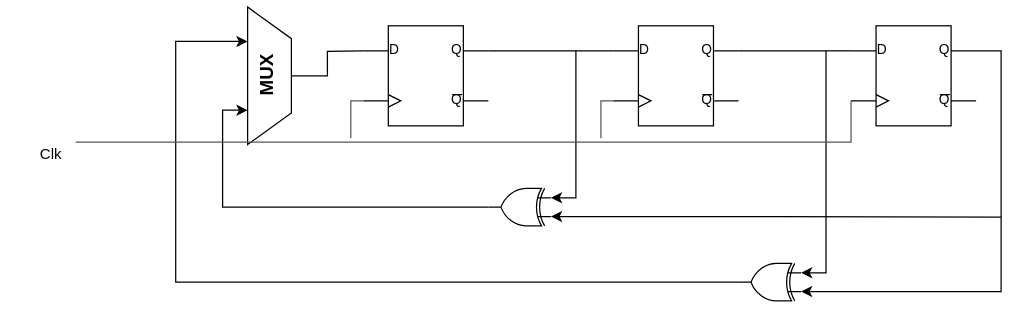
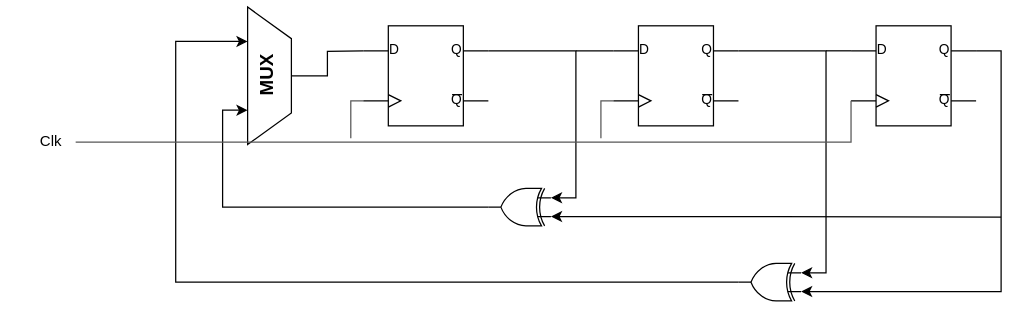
- <mxCell id="20" value="Clk" style="text;html=1;align=center;verticalAlign=middle;resizable=0;points=[];autosize=1;strokeColor=none;fillColor=none;" vertex="1" parent="1"><mxGeometry x="20" y="108" width="40" height="30" as="geometry" /></mxCell>
+ <mxCell id="20" value="Clk" style="text;html=1;align=center;verticalAlign=middle;resizable=0;points=[];autosize=1;strokeColor=none;fillColor=none;" vertex="1" parent="1"><mxGeometry x="20" y="98" width="40" height="30" as="geometry" /></mxCell>
